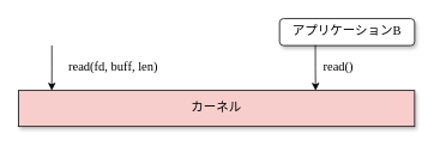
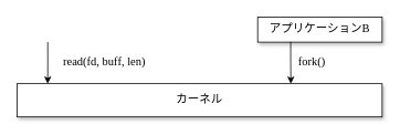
- <mxCell id="3" value="&lt;font face=&quot;ヒラギノ角ゴ Pro W5&quot;&gt;&lt;span style=&quot;font-size: 14px&quot;&gt;アプリケーションB&lt;br&gt;&lt;/span&gt;&lt;/font&gt;" style="whiteSpace=wrap;html=1;shadow=1;glass=0;rounded=1;" vertex="1" parent="1"><mxGeometry x="310" y="20" width="150" height="30" as="geometry" /></mxCell>
+ <mxCell id="3" value="&lt;font face=&quot;ヒラギノ角ゴ Pro W5&quot;&gt;&lt;span style=&quot;font-size: 14px&quot;&gt;アプリケーションB&lt;br&gt;&lt;/span&gt;&lt;/font&gt;" style="rounded=0;whiteSpace=wrap;html=1;shadow=1;glass=0;" vertex="1" parent="1"><mxGeometry x="310" y="20" width="150" height="30" as="geometry" /></mxCell>
- <mxCell id="7" value="&lt;font style=&quot;font-size: 14px ; font-weight: normal&quot; face=&quot;ヒラギノ角ゴ Pro W5&quot;&gt;read()&lt;/font&gt;" style="text;strokeColor=none;fillColor=none;html=1;fontSize=24;fontStyle=1;verticalAlign=middle;align=center;" vertex="1" parent="1"><mxGeometry x="300" y="50" width="150" height="40" as="geometry" /></mxCell>
+ <mxCell id="7" value="&lt;font style=&quot;font-size: 14px ; font-weight: normal&quot; face=&quot;ヒラギノ角ゴ Pro W5&quot;&gt;fork()&lt;/font&gt;" style="text;strokeColor=none;fillColor=none;html=1;fontSize=24;fontStyle=1;verticalAlign=middle;align=center;" vertex="1" parent="1"><mxGeometry x="300" y="50" width="150" height="40" as="geometry" /></mxCell>
- <mxCell id="4" value="&lt;font face=&quot;ヒラギノ角ゴ Pro W5&quot;&gt;&lt;span style=&quot;font-size: 14px&quot;&gt;カーネル&lt;/span&gt;&lt;/font&gt;" style="rounded=0;whiteSpace=wrap;html=1;shadow=1;glass=0;fillColor=#f8cecc;" vertex="1" parent="1"><mxGeometry x="20" y="100" width="440" height="40" as="geometry" /></mxCell>
+ <mxCell id="4" value="&lt;font face=&quot;ヒラギノ角ゴ Pro W5&quot;&gt;&lt;span style=&quot;font-size: 14px&quot;&gt;カーネル&lt;/span&gt;&lt;/font&gt;" style="rounded=0;whiteSpace=wrap;html=1;shadow=1;glass=0;" vertex="1" parent="1"><mxGeometry x="20" y="100" width="440" height="40" as="geometry" /></mxCell>
